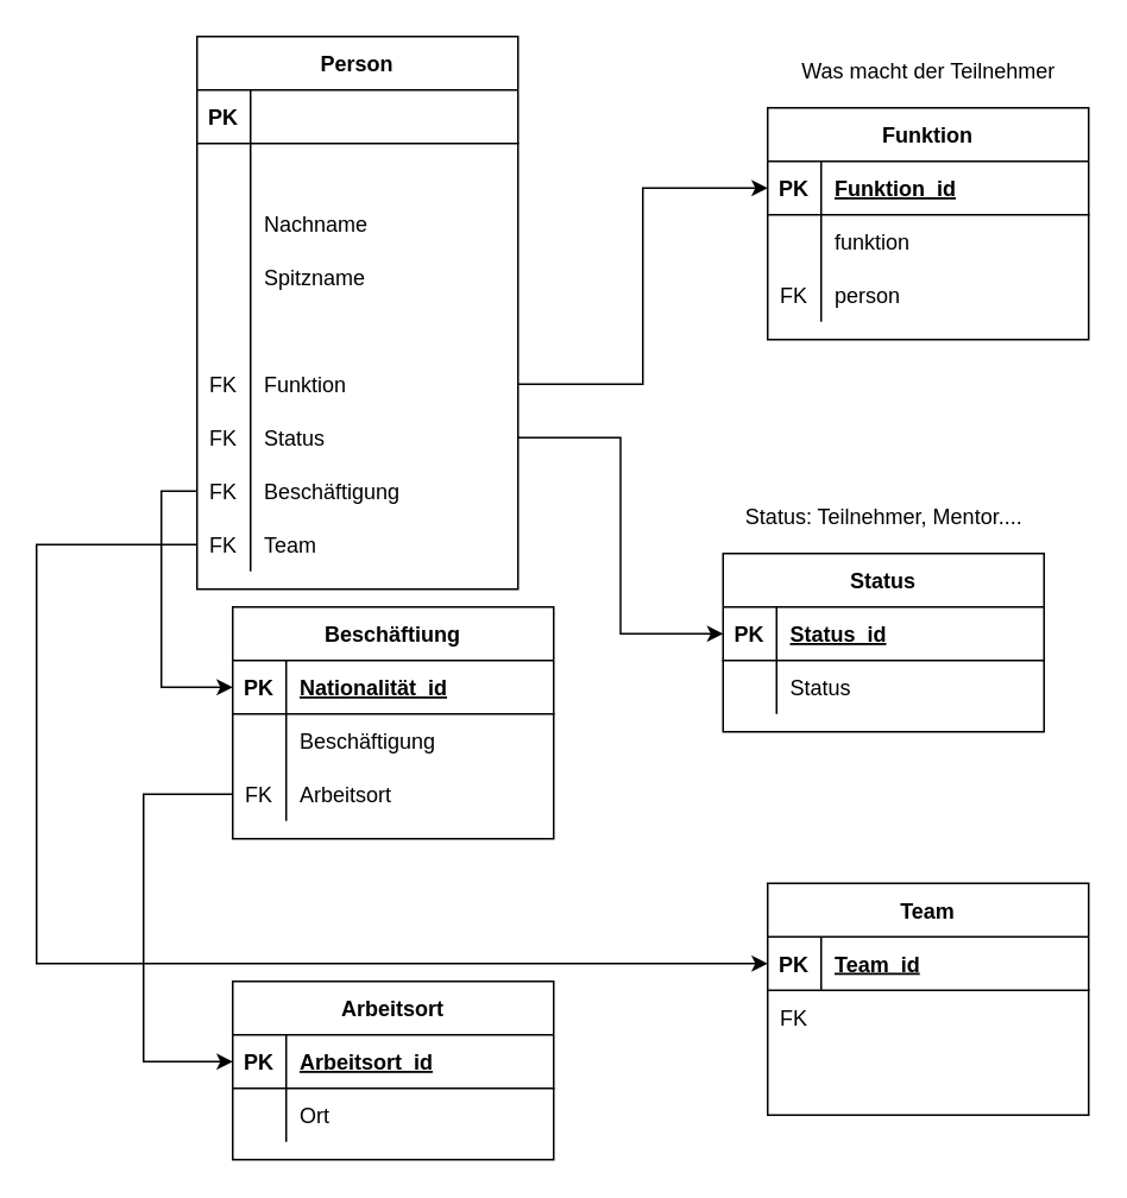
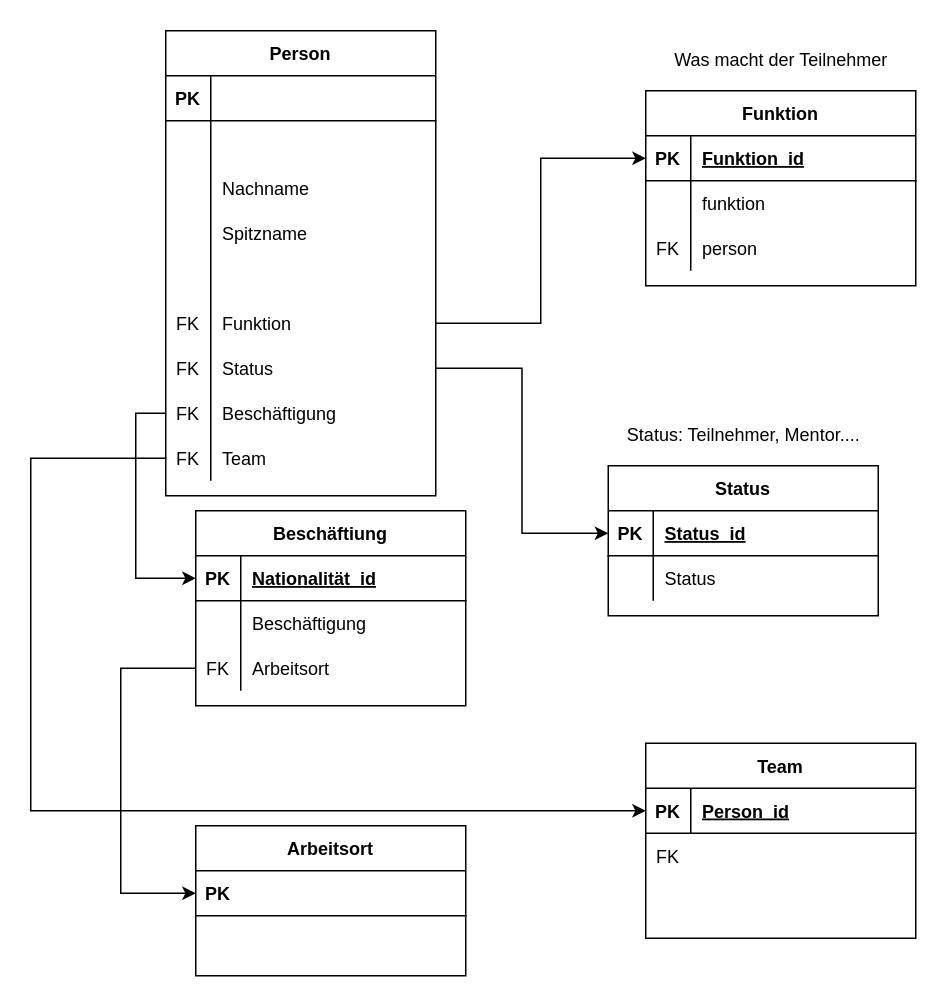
- <mxCell id="68" value="Team_id" style="shape=partialRectangle;connectable=0;fillColor=none;top=0;left=0;bottom=0;right=0;align=left;spacingLeft=6;fontStyle=5;overflow=hidden;" parent="66" vertex="1"><mxGeometry x="30" width="150" height="30" as="geometry"><mxRectangle width="150" height="30" as="alternateBounds" /></mxGeometry></mxCell>
+ <mxCell id="68" value="Person_id" style="shape=partialRectangle;connectable=0;fillColor=none;top=0;left=0;bottom=0;right=0;align=left;spacingLeft=6;fontStyle=5;overflow=hidden;" parent="66" vertex="1"><mxGeometry x="30" width="150" height="30" as="geometry"><mxRectangle width="150" height="30" as="alternateBounds" /></mxGeometry></mxCell>
- <mxCell id="49" value="Arbeitsort_id" style="shape=partialRectangle;connectable=0;fillColor=none;top=0;left=0;bottom=0;right=0;align=left;spacingLeft=6;fontStyle=5;overflow=hidden;" parent="47" vertex="1"><mxGeometry x="30" width="150" height="30" as="geometry"><mxRectangle width="150" height="30" as="alternateBounds" /></mxGeometry></mxCell>
- <mxCell id="52" value="Ort" style="shape=partialRectangle;connectable=0;fillColor=none;top=0;left=0;bottom=0;right=0;align=left;spacingLeft=6;overflow=hidden;" parent="50" vertex="1"><mxGeometry x="30" width="150" height="30" as="geometry"><mxRectangle width="150" height="30" as="alternateBounds" /></mxGeometry></mxCell>
